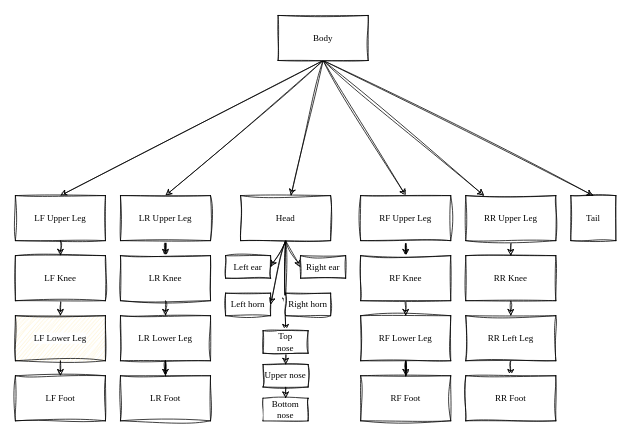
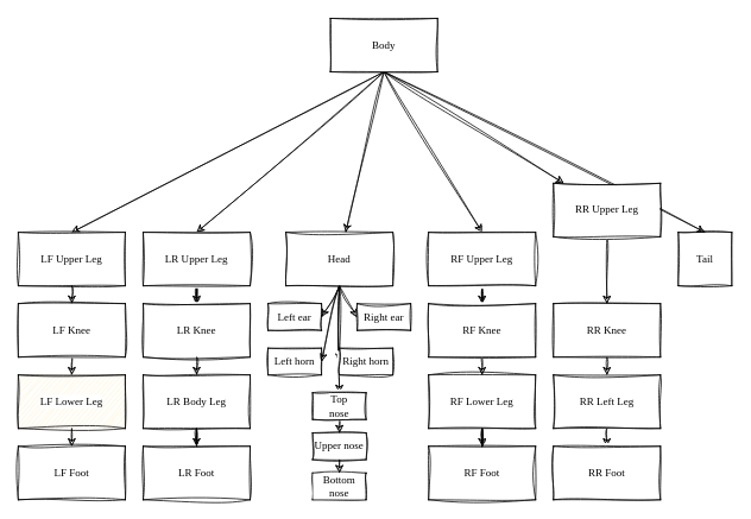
- <mxCell id="49" value="RR Upper Leg" style="rounded=0;whiteSpace=wrap;html=1;labelBackgroundColor=default;fontFamily=Comic Sans MS;sketch=1;curveFitting=1;jiggle=2;shadow=0;" vertex="1" parent="1"><mxGeometry x="620" y="260" width="120" height="60" as="geometry" /></mxCell>
+ <mxCell id="49" value="RR Upper Leg" style="rounded=0;whiteSpace=wrap;html=1;labelBackgroundColor=default;fontFamily=Comic Sans MS;sketch=1;curveFitting=1;jiggle=2;shadow=0;" vertex="1" parent="1"><mxGeometry x="620" y="205" width="120" height="60" as="geometry" /></mxCell>
- <mxCell id="19" value="LR Lower Leg" style="rounded=0;whiteSpace=wrap;html=1;labelBackgroundColor=default;fontFamily=Comic Sans MS;sketch=1;curveFitting=1;jiggle=2;shadow=0;" vertex="1" parent="1"><mxGeometry x="160" y="420" width="120" height="60" as="geometry" /></mxCell>
+ <mxCell id="19" value="LR Body Leg" style="rounded=0;whiteSpace=wrap;html=1;labelBackgroundColor=default;fontFamily=Comic Sans MS;sketch=1;curveFitting=1;jiggle=2;shadow=0;" vertex="1" parent="1"><mxGeometry x="160" y="420" width="120" height="60" as="geometry" /></mxCell>
